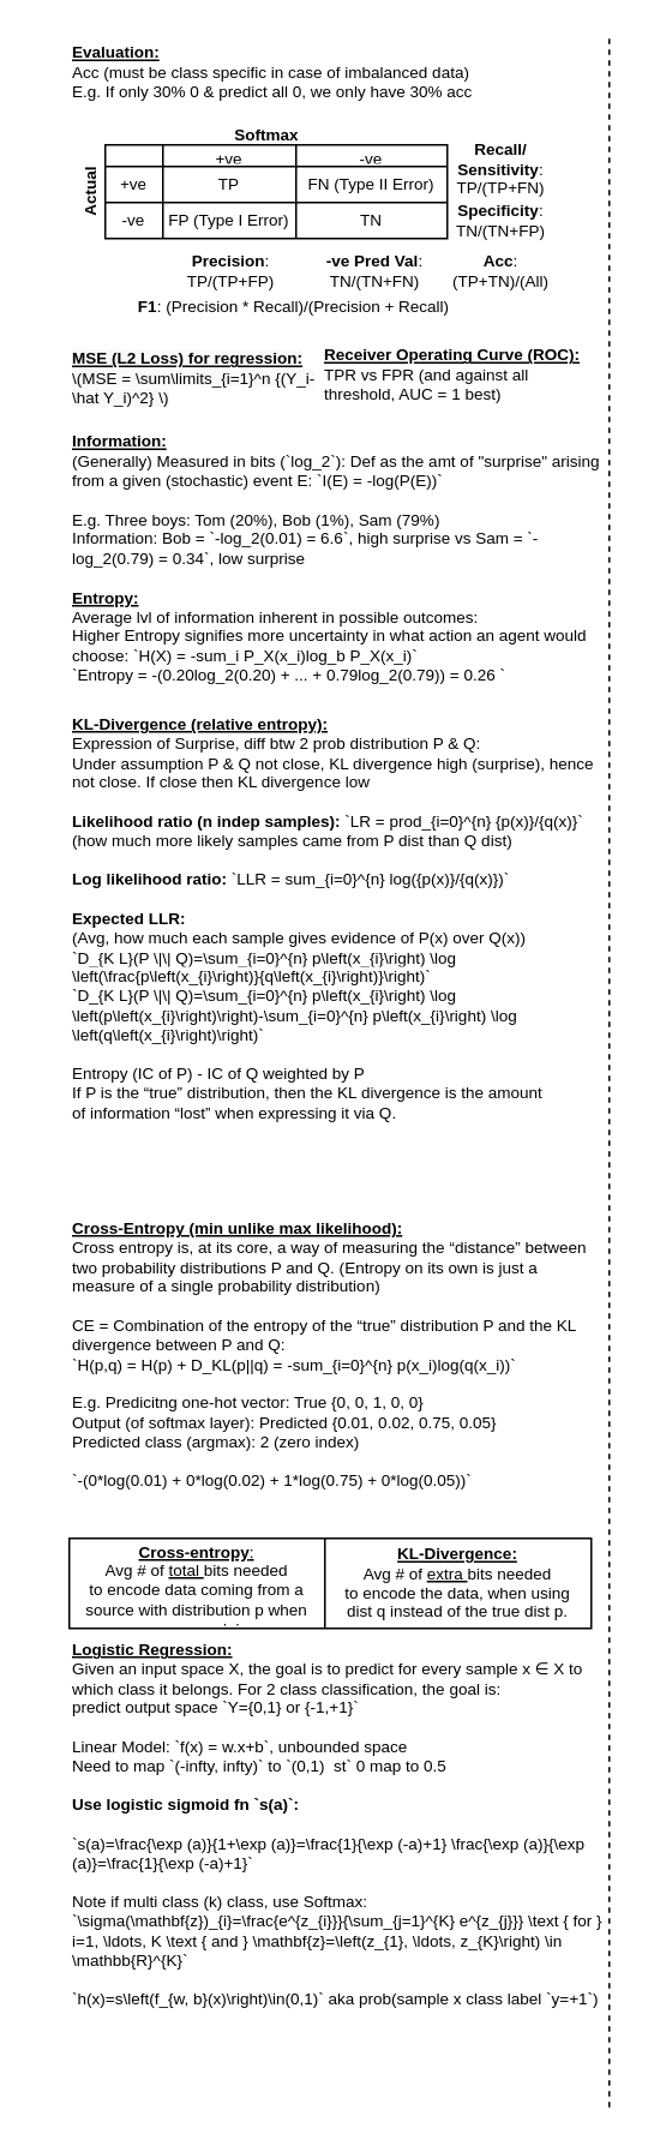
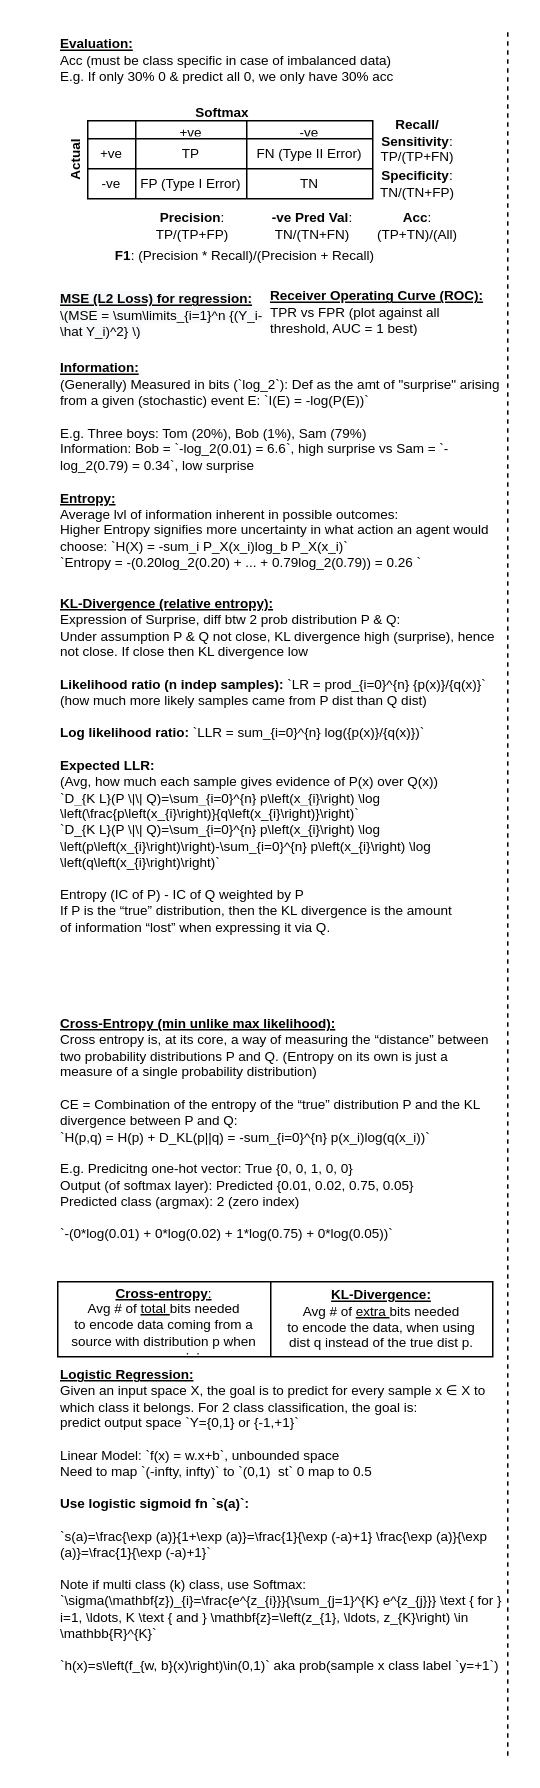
- <mxCell id="27" value="&lt;span style=&quot;color: rgb(0, 0, 0); font-family: Helvetica; font-size: 9px; font-style: normal; font-variant-ligatures: normal; font-variant-caps: normal; letter-spacing: normal; orphans: 2; text-align: left; text-indent: 0px; text-transform: none; widows: 2; word-spacing: 0px; -webkit-text-stroke-width: 0px; text-decoration-thickness: initial; text-decoration-style: initial; text-decoration-color: initial;&quot;&gt;&lt;u style=&quot;font-size: 9px;&quot;&gt;&lt;b style=&quot;font-size: 9px;&quot;&gt;Receiver Operating Curve (ROC):&lt;/b&gt;&lt;br style=&quot;font-size: 9px;&quot;&gt;&lt;/u&gt;TPR vs FPR (and against all threshold, AUC = 1 best)&lt;br style=&quot;font-size: 9px;&quot;&gt;&lt;/span&gt;" style="text;whiteSpace=wrap;html=1;fontSize=9;verticalAlign=middle;" vertex="1" parent="1"><mxGeometry x="178" y="190" width="150" height="35" as="geometry" /></mxCell>
+ <mxCell id="27" value="&lt;span style=&quot;color: rgb(0, 0, 0); font-family: Helvetica; font-size: 9px; font-style: normal; font-variant-ligatures: normal; font-variant-caps: normal; letter-spacing: normal; orphans: 2; text-align: left; text-indent: 0px; text-transform: none; widows: 2; word-spacing: 0px; -webkit-text-stroke-width: 0px; text-decoration-thickness: initial; text-decoration-style: initial; text-decoration-color: initial;&quot;&gt;&lt;u style=&quot;font-size: 9px;&quot;&gt;&lt;b style=&quot;font-size: 9px;&quot;&gt;Receiver Operating Curve (ROC):&lt;/b&gt;&lt;br style=&quot;font-size: 9px;&quot;&gt;&lt;/u&gt;TPR vs FPR (plot against all threshold, AUC = 1 best)&lt;br style=&quot;font-size: 9px;&quot;&gt;&lt;/span&gt;" style="text;whiteSpace=wrap;html=1;fontSize=9;verticalAlign=middle;" vertex="1" parent="1"><mxGeometry x="178" y="190" width="150" height="35" as="geometry" /></mxCell>
